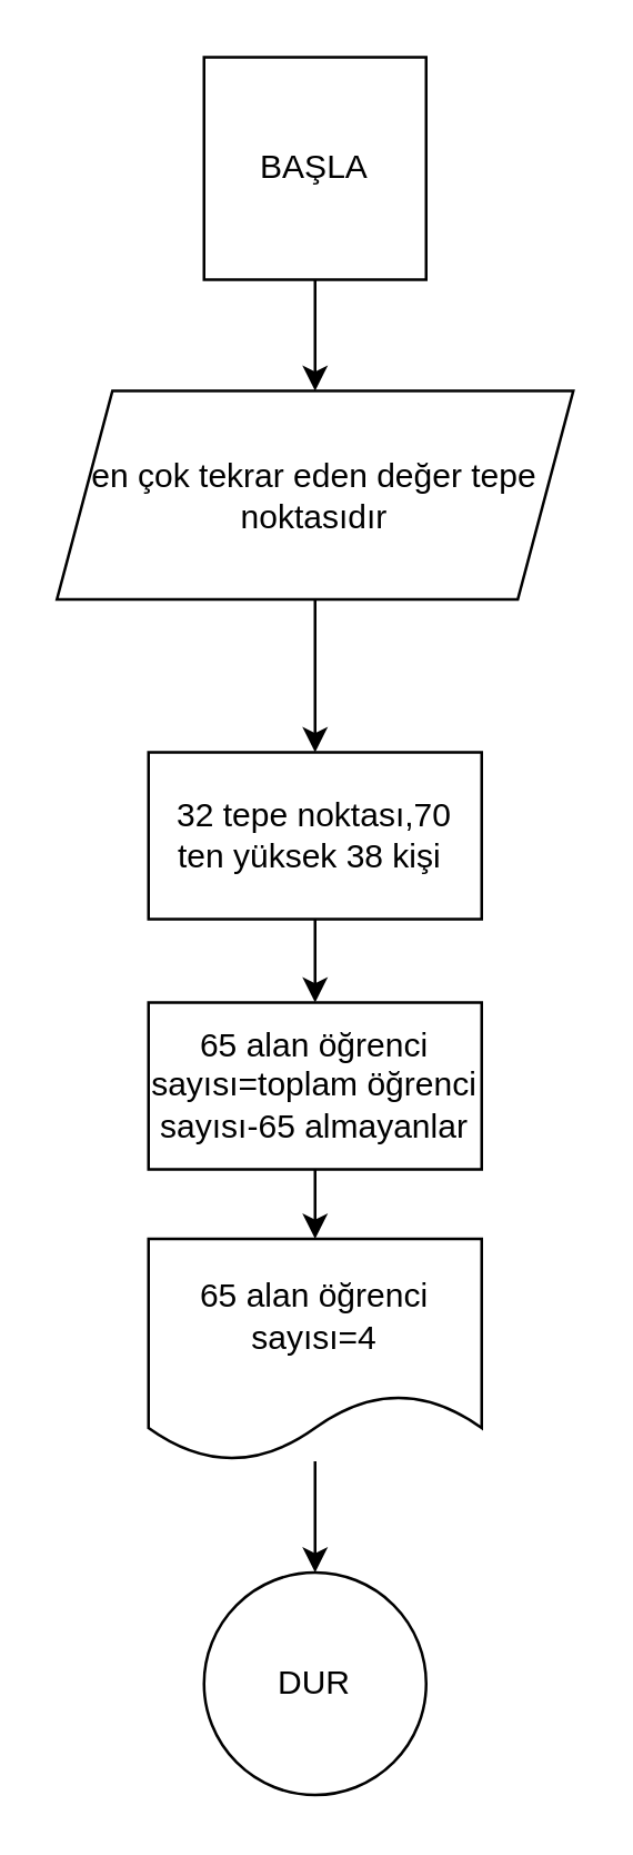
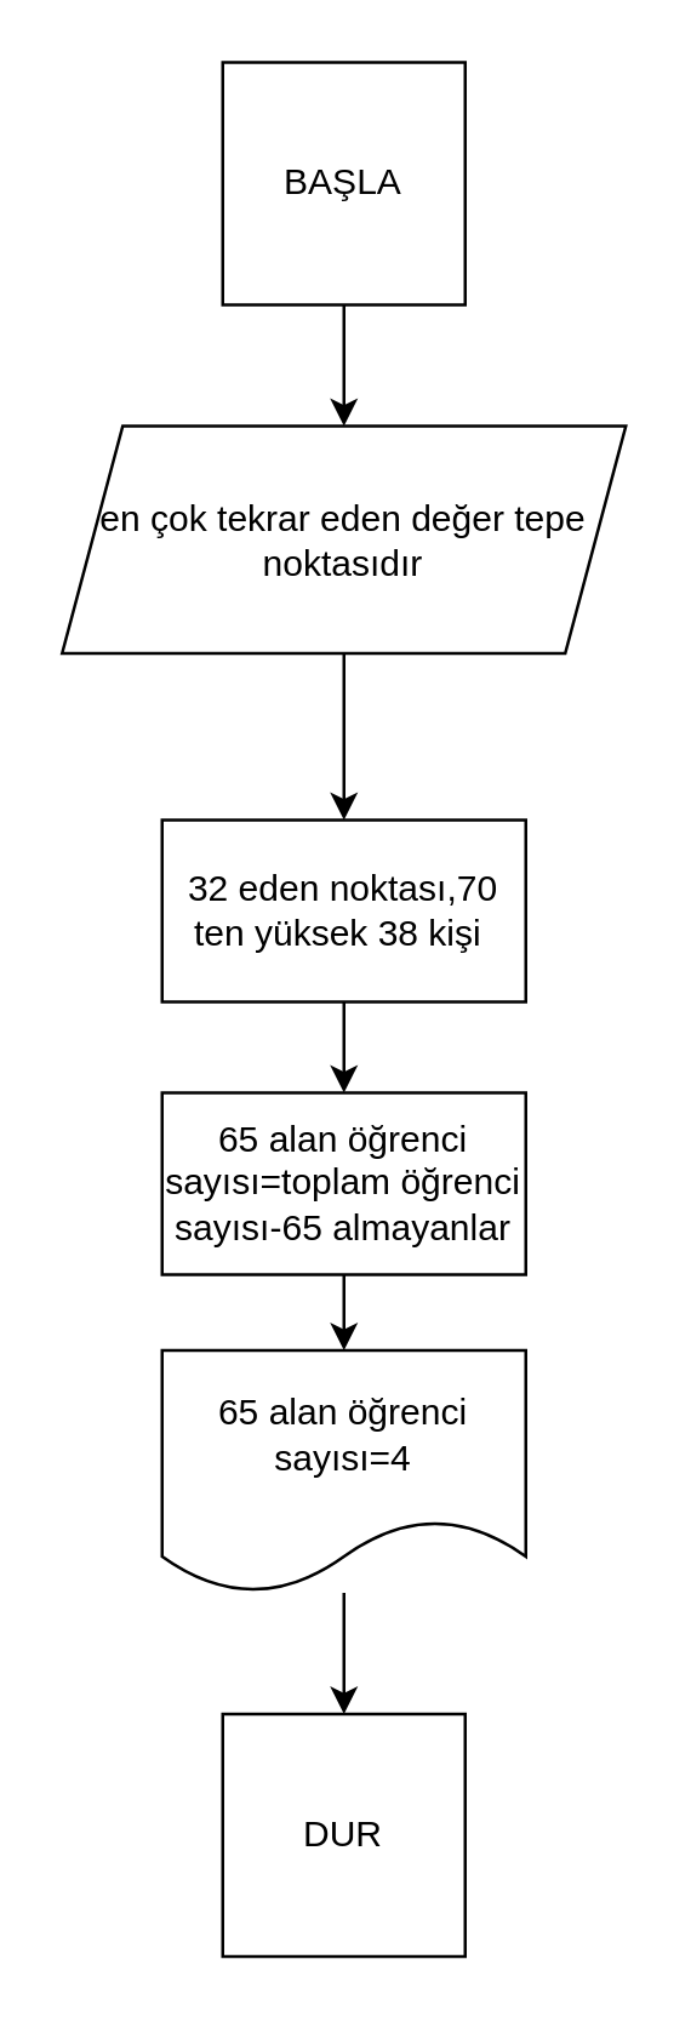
- <mxCell id="8" value="32 tepe noktası,70 ten yüksek 38 kişi&amp;nbsp;" style="rounded=0;whiteSpace=wrap;html=1;" parent="1" vertex="1"><mxGeometry x="53" y="270" width="120" height="60" as="geometry" /></mxCell>
+ <mxCell id="8" value="32 eden noktası,70 ten yüksek 38 kişi&amp;nbsp;" style="rounded=0;whiteSpace=wrap;html=1;" parent="1" vertex="1"><mxGeometry x="53" y="270" width="120" height="60" as="geometry" /></mxCell>
- <mxCell id="2" value="DUR" style="ellipse;whiteSpace=wrap;html=1;aspect=fixed;" parent="1" vertex="1"><mxGeometry x="73" y="565" width="80" height="80" as="geometry" /></mxCell>
+ <mxCell id="2" value="DUR" style="whiteSpace=wrap;html=1;aspect=fixed;rounded=0;" parent="1" vertex="1"><mxGeometry x="73" y="565" width="80" height="80" as="geometry" /></mxCell>
